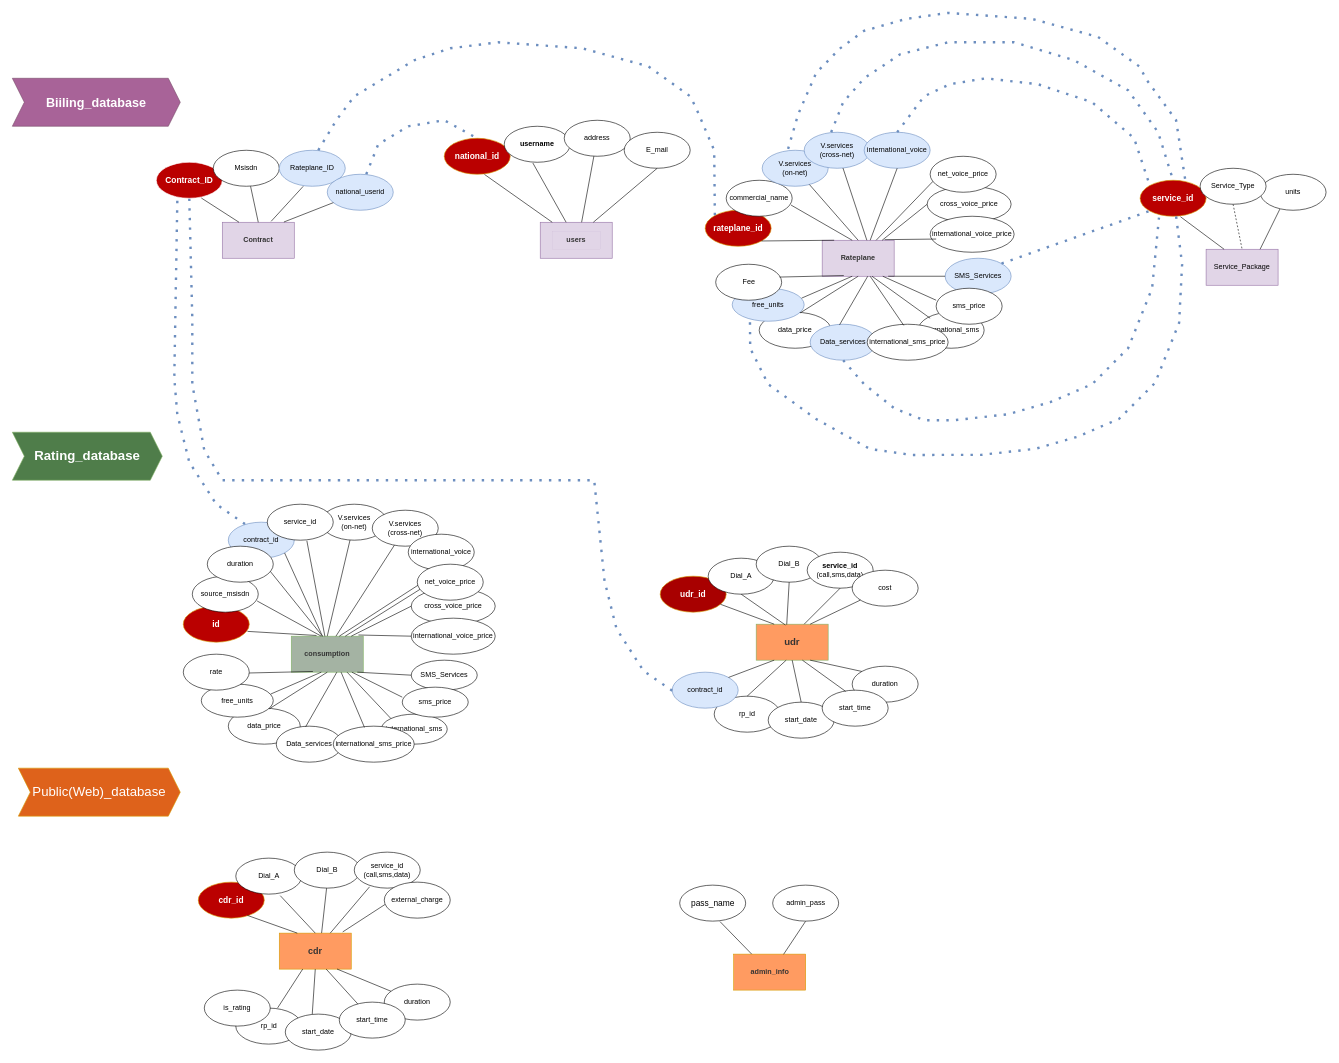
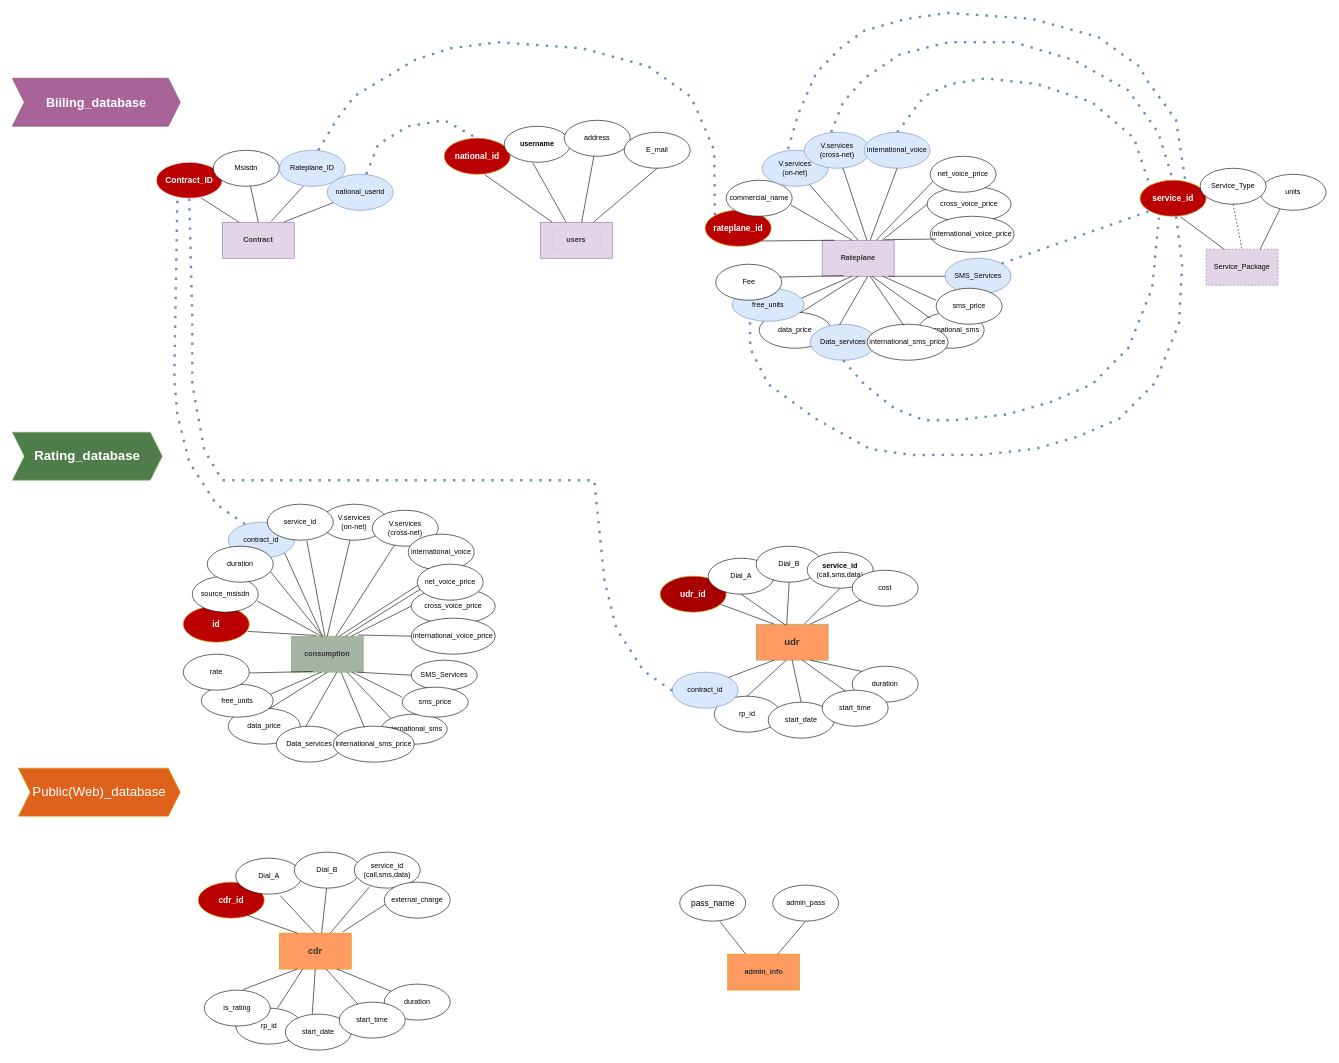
- <mxCell id="12" value="Service_Package" style="rounded=0;whiteSpace=wrap;html=1;fillColor=#e1d5e7;strokeColor=#9673a6;" parent="1" vertex="1"><mxGeometry x="2010" y="415" width="120" height="60" as="geometry" /></mxCell>
+ <mxCell id="12" value="Service_Package" style="rounded=0;whiteSpace=wrap;html=1;fillColor=#e1d5e7;strokeColor=#9673a6;dashed=1;" parent="1" vertex="1"><mxGeometry x="2010" y="415" width="120" height="60" as="geometry" /></mxCell>
- <mxCell id="123" value="&lt;b&gt;&lt;font color=&quot;#333333&quot;&gt;admin_info&lt;/font&gt;&lt;/b&gt;" style="rounded=0;whiteSpace=wrap;html=1;fillColor=#FF9B61;strokeColor=#d79b00;" vertex="1" parent="1"><mxGeometry x="1222.5" y="1590" width="120" height="60" as="geometry" /></mxCell>
+ <mxCell id="123" value="&lt;b&gt;&lt;font color=&quot;#333333&quot;&gt;admin_info&lt;/font&gt;&lt;/b&gt;" style="rounded=0;whiteSpace=wrap;html=1;fillColor=#FF9B61;strokeColor=#d79b00;" vertex="1" parent="1"><mxGeometry x="1212.5" y="1590" width="120" height="60" as="geometry" /></mxCell>
+ <mxCell id="144" value="" style="endArrow=none;html=1;entryX=0.25;entryY=1;entryDx=0;entryDy=0;exitX=0.583;exitY=-0.013;exitDx=0;exitDy=0;exitPerimeter=0;" edge="1" parent="1" source="141" target="128"><mxGeometry width="50" height="50" relative="1" as="geometry"><mxPoint x="398.36" y="1630" as="sourcePoint" /><mxPoint x="481.63" y="1659.62" as="targetPoint" /></mxGeometry></mxCell>
